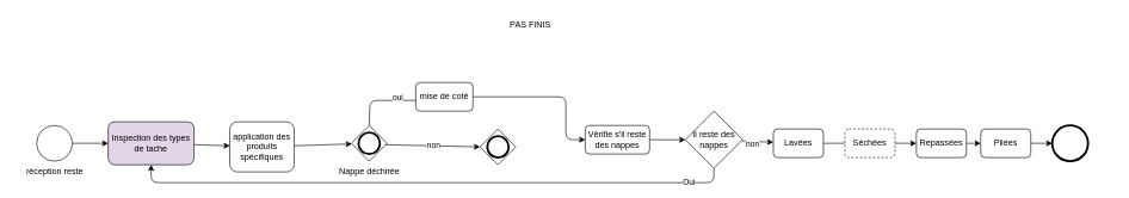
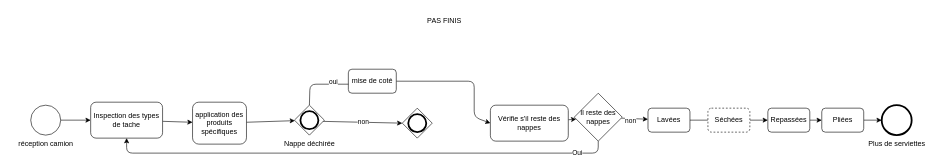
- <mxCell id="29" value="Vérifie s'il reste des nappes" style="rounded=1;whiteSpace=wrap;html=1;" vertex="1" parent="1"><mxGeometry x="817" y="175" width="90" height="40" as="geometry" /></mxCell>
+ <mxCell id="29" value="Vérifie s'il reste des nappes" style="rounded=1;whiteSpace=wrap;html=1;" vertex="1" parent="1"><mxGeometry x="817" y="175" width="130" height="60" as="geometry" /></mxCell>
- <mxCell id="6" value="Inspection des types de tache" style="rounded=1;whiteSpace=wrap;html=1;fillColor=#e1d5e7;" parent="1" vertex="1"><mxGeometry x="150" y="170" width="120" height="60" as="geometry" /></mxCell>
+ <mxCell id="6" value="Inspection des types de tache" style="rounded=1;whiteSpace=wrap;html=1;" parent="1" vertex="1"><mxGeometry x="150" y="170" width="120" height="60" as="geometry" /></mxCell>
- <mxCell id="4" value="réception reste" style="text;html=1;align=center;verticalAlign=middle;resizable=0;points=[];autosize=1;strokeColor=none;fillColor=none;" parent="1" vertex="1"><mxGeometry x="20" y="225" width="110" height="30" as="geometry" /></mxCell>
+ <mxCell id="4" value="réception camion" style="text;html=1;align=center;verticalAlign=middle;resizable=0;points=[];autosize=1;strokeColor=none;fillColor=none;" parent="1" vertex="1"><mxGeometry x="20" y="225" width="110" height="30" as="geometry" /></mxCell>
+ <mxCell id="27" value="Plus de serviettes" style="text;html=1;align=center;verticalAlign=middle;resizable=0;points=[];autosize=1;strokeColor=none;fillColor=none;" parent="1" vertex="1"><mxGeometry x="1435" y="225" width="120" height="30" as="geometry" /></mxCell>
